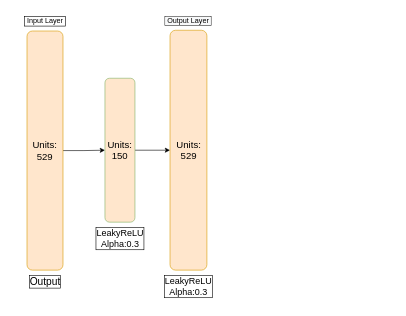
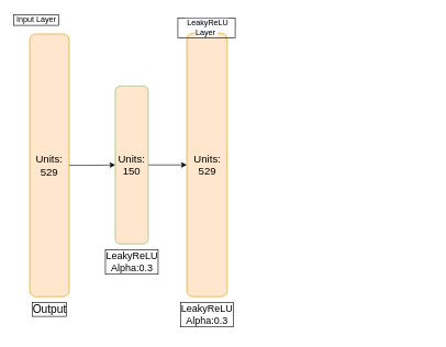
- <mxCell id="11" value="&amp;nbsp;Input Layer&amp;nbsp;" style="text;html=1;align=center;verticalAlign=middle;resizable=0;points=[];autosize=1;strokeColor=none;fillColor=none;labelBorderColor=default;" parent="1" vertex="1"><mxGeometry x="29" y="20" width="90" height="30" as="geometry" /></mxCell>
+ <mxCell id="11" value="&amp;nbsp;Input Layer&amp;nbsp;" style="text;html=1;align=center;verticalAlign=middle;resizable=0;points=[];autosize=1;strokeColor=none;fillColor=none;labelBorderColor=default;" parent="1" vertex="1"><mxGeometry x="9" y="15" width="90" height="30" as="geometry" /></mxCell>
- <mxCell id="12" value="&lt;span style=&quot;color: rgb(0, 0, 0); font-family: Helvetica; font-size: 12px; font-style: normal; font-variant-ligatures: normal; font-variant-caps: normal; font-weight: 400; letter-spacing: normal; orphans: 2; text-indent: 0px; text-transform: none; widows: 2; word-spacing: 0px; -webkit-text-stroke-width: 0px; background-color: rgb(248, 249, 250); text-decoration-thickness: initial; text-decoration-style: initial; text-decoration-color: initial; float: none; display: inline !important;&quot;&gt;&amp;nbsp;Output Layer&amp;nbsp;&lt;/span&gt;" style="text;whiteSpace=wrap;html=1;labelBorderColor=default;align=center;" parent="1" vertex="1"><mxGeometry x="268.25" y="20" width="90" height="40" as="geometry" /></mxCell>
+ <mxCell id="12" value="&lt;span style=&quot;color: rgb(0, 0, 0); font-family: Helvetica; font-size: 12px; font-style: normal; font-variant-ligatures: normal; font-variant-caps: normal; font-weight: 400; letter-spacing: normal; orphans: 2; text-indent: 0px; text-transform: none; widows: 2; word-spacing: 0px; -webkit-text-stroke-width: 0px; background-color: rgb(248, 249, 250); text-decoration-thickness: initial; text-decoration-style: initial; text-decoration-color: initial; float: none; display: inline !important;&quot;&gt;&amp;nbsp;LeakyReLU Layer&amp;nbsp;&lt;/span&gt;" style="text;whiteSpace=wrap;html=1;labelBorderColor=default;align=center;" parent="1" vertex="1"><mxGeometry x="268.25" y="20" width="90" height="40" as="geometry" /></mxCell>
